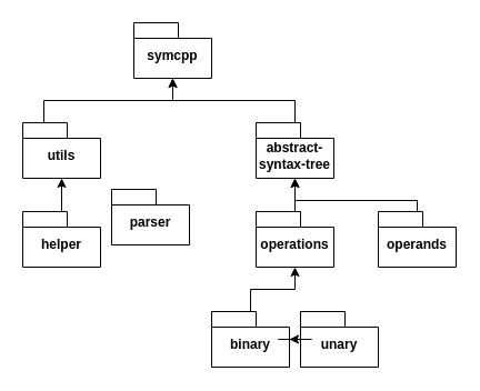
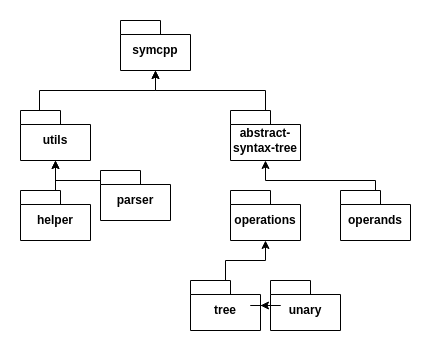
+ <mxCell id="14" style="edgeStyle=orthogonalEdgeStyle;rounded=0;orthogonalLoop=1;jettySize=auto;html=1;entryX=0.5;entryY=1;entryDx=0;entryDy=0;entryPerimeter=0;" edge="1" parent="1" source="9" target="2"><mxGeometry relative="1" as="geometry"><Array as="points"><mxPoint x="135" y="180" /><mxPoint x="55" y="180" /></Array></mxGeometry></mxCell>
- <mxCell id="15" style="edgeStyle=orthogonalEdgeStyle;rounded=0;orthogonalLoop=1;jettySize=auto;html=1;entryX=0.5;entryY=1;entryDx=0;entryDy=0;entryPerimeter=0;" edge="1" parent="1" source="5" target="3"><mxGeometry relative="1" as="geometry" /></mxCell>
- <mxCell id="6" value="binary" style="shape=folder;fontStyle=1;spacingTop=10;tabWidth=40;tabHeight=14;tabPosition=left;html=1;whiteSpace=wrap;" vertex="1" parent="1"><mxGeometry x="190" y="280" width="70" height="50" as="geometry" /></mxCell>
+ <mxCell id="6" value="tree" style="shape=folder;fontStyle=1;spacingTop=10;tabWidth=40;tabHeight=14;tabPosition=left;html=1;whiteSpace=wrap;" vertex="1" parent="1"><mxGeometry x="190" y="280" width="70" height="50" as="geometry" /></mxCell>
